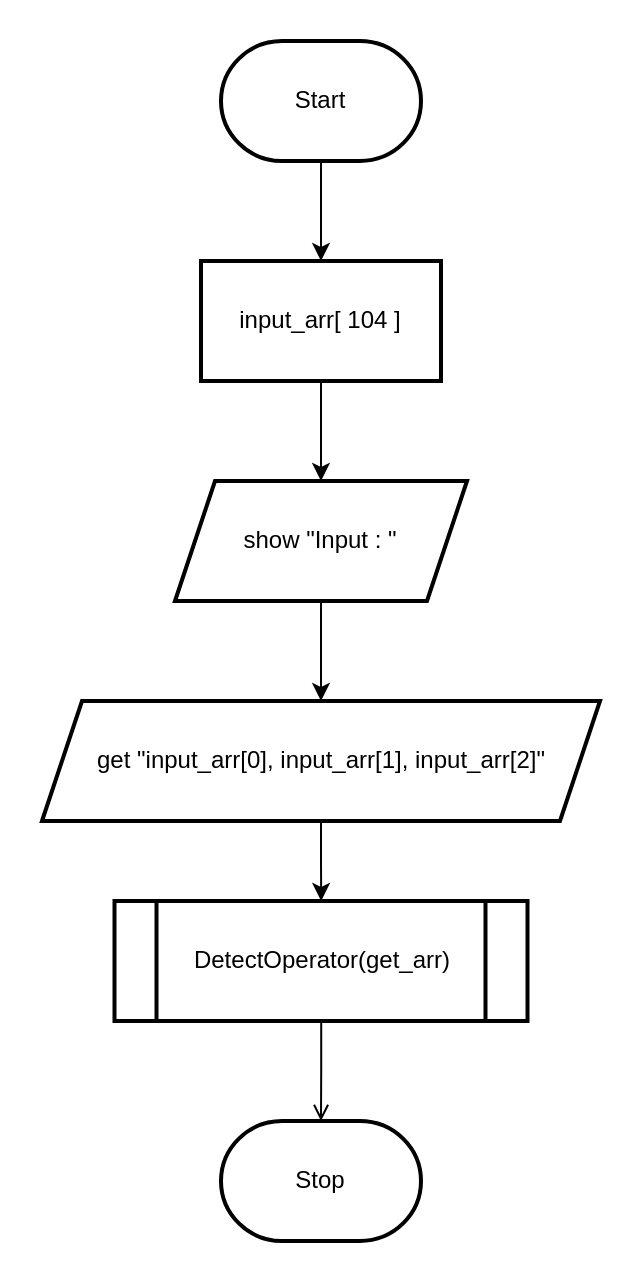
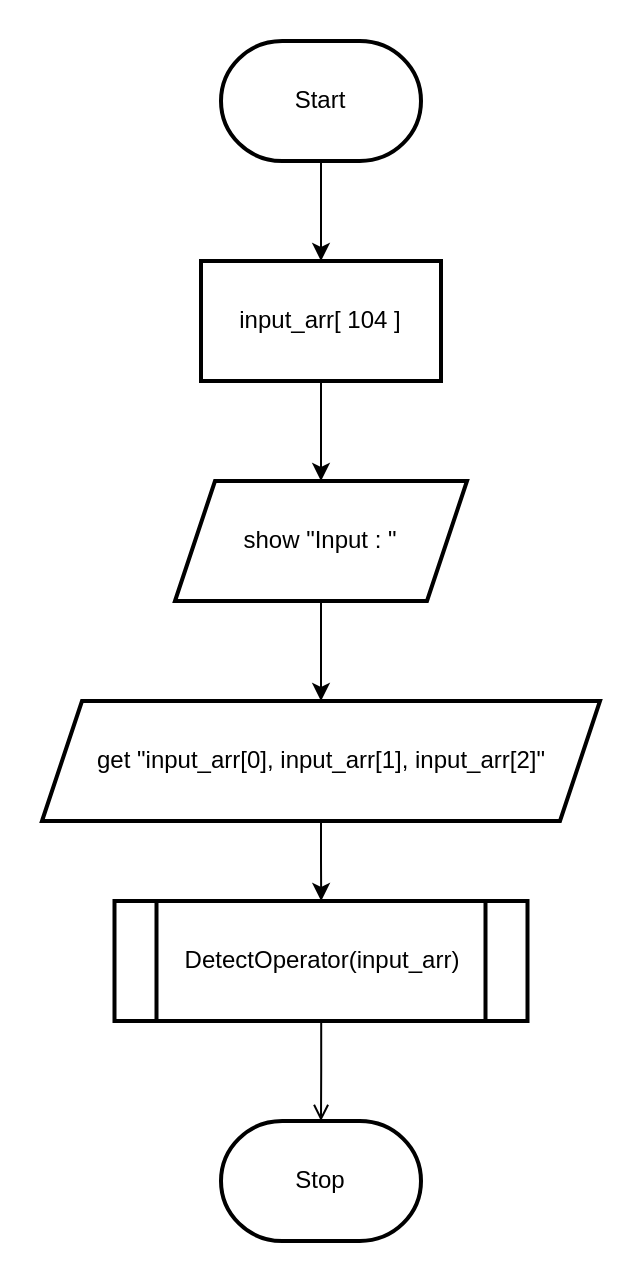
- <mxCell id="11" value="DetectOperator(get_arr)" style="shape=process;whiteSpace=wrap;html=1;backgroundOutline=1;strokeWidth=2;" parent="1" vertex="1"><mxGeometry x="56.75" y="450" width="206.5" height="60" as="geometry" /></mxCell>
+ <mxCell id="11" value="DetectOperator(input_arr)" style="shape=process;whiteSpace=wrap;html=1;backgroundOutline=1;strokeWidth=2;" parent="1" vertex="1"><mxGeometry x="56.75" y="450" width="206.5" height="60" as="geometry" /></mxCell>
